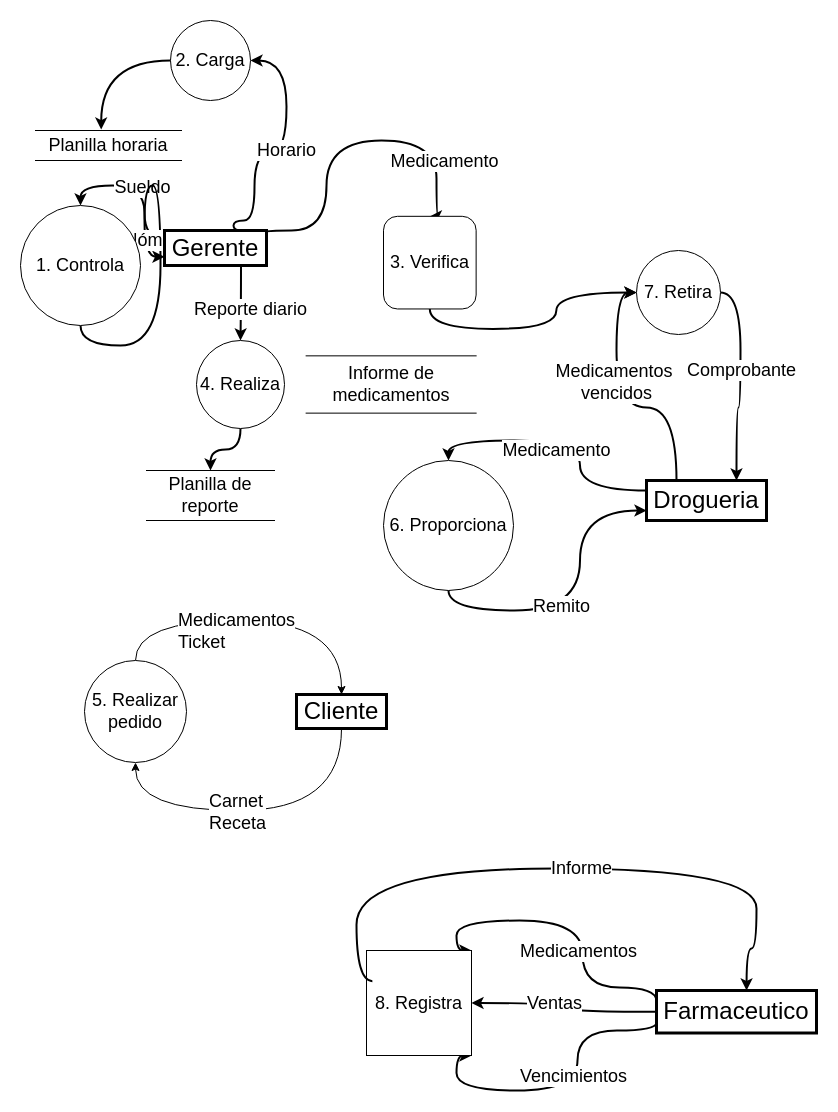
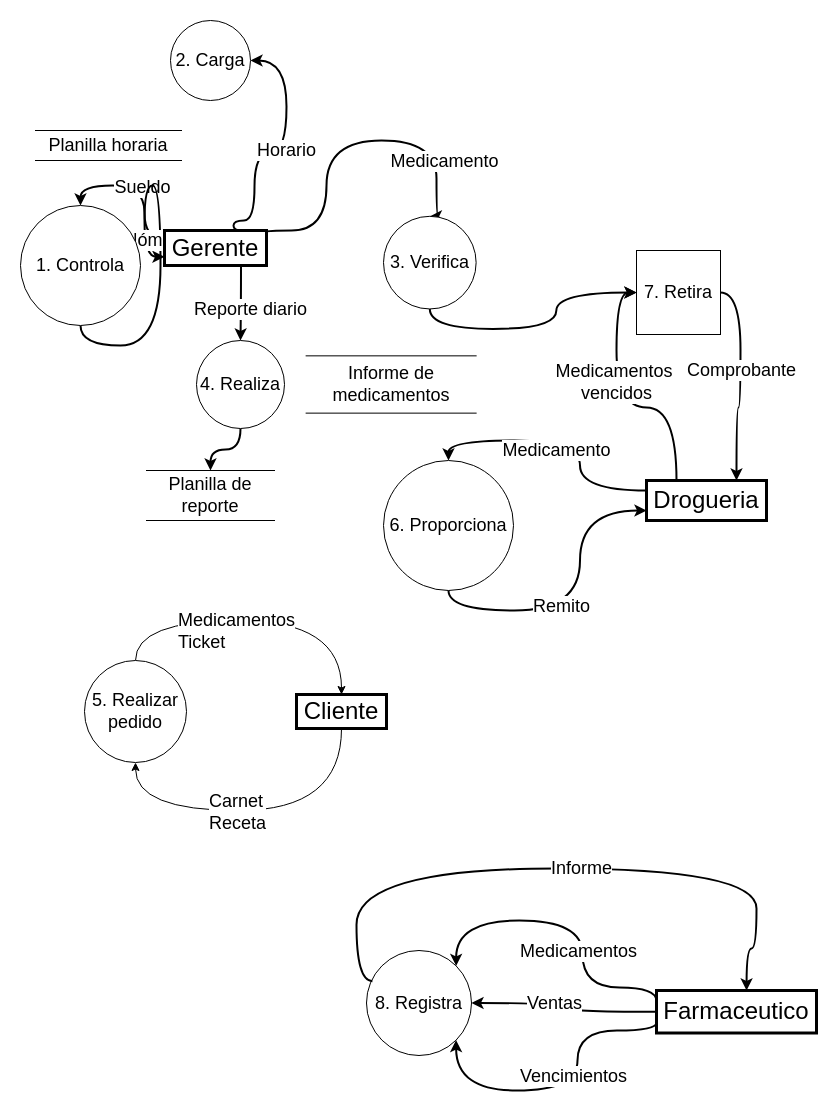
- <mxCell id="46" style="edgeStyle=orthogonalEdgeStyle;rounded=0;orthogonalLoop=1;jettySize=auto;html=1;exitX=0;exitY=0.5;exitDx=0;exitDy=0;entryX=0.45;entryY=-0.033;entryDx=0;entryDy=0;entryPerimeter=0;curved=1;strokeWidth=2;" parent="1" source="7" target="26" edge="1"><mxGeometry relative="1" as="geometry" /></mxCell>
- <mxCell id="18" value="3. Verifica" style="whiteSpace=wrap;html=1;aspect=fixed;fontSize=18;rounded=1;" parent="1" vertex="1"><mxGeometry x="383" y="215.82" width="92.64" height="92.64" as="geometry" /></mxCell>
+ <mxCell id="18" value="3. Verifica" style="ellipse;whiteSpace=wrap;html=1;aspect=fixed;fontSize=18;" parent="1" vertex="1"><mxGeometry x="383" y="215.82" width="92.64" height="92.64" as="geometry" /></mxCell>
- <mxCell id="43" value="7. Retira" style="ellipse;whiteSpace=wrap;html=1;aspect=fixed;fontSize=18;" parent="1" vertex="1"><mxGeometry x="636" y="250" width="84" height="84" as="geometry" /></mxCell>
+ <mxCell id="43" value="7. Retira" style="whiteSpace=wrap;html=1;aspect=fixed;fontSize=18;rounded=0;" parent="1" vertex="1"><mxGeometry x="636" y="250" width="84" height="84" as="geometry" /></mxCell>
- <mxCell id="40" value="8. Registra" style="whiteSpace=wrap;html=1;aspect=fixed;fontSize=18;rounded=0;" parent="1" vertex="1"><mxGeometry x="366" y="950" width="105" height="105" as="geometry" /></mxCell>
+ <mxCell id="40" value="8. Registra" style="ellipse;whiteSpace=wrap;html=1;aspect=fixed;fontSize=18;" parent="1" vertex="1"><mxGeometry x="366" y="950" width="105" height="105" as="geometry" /></mxCell>
